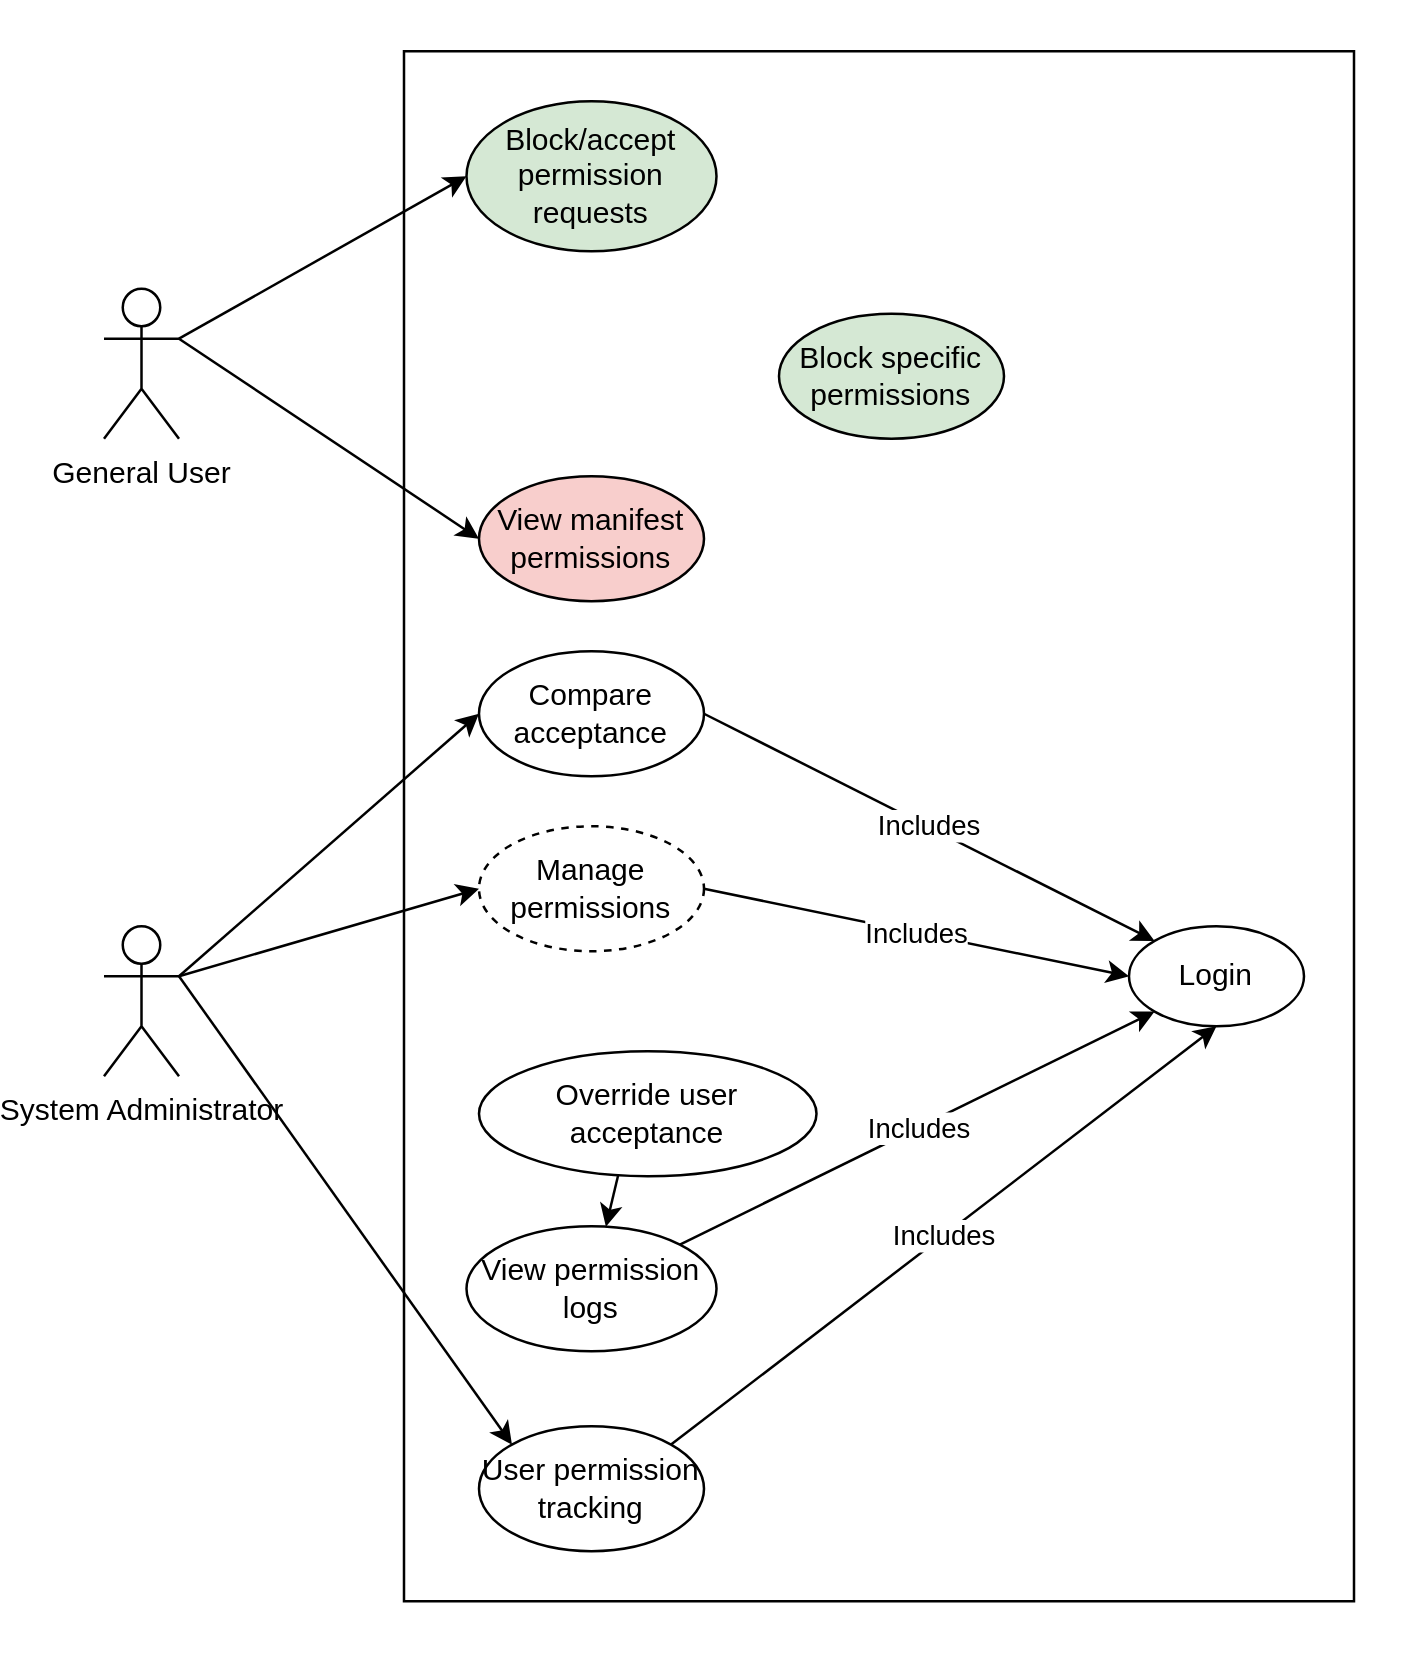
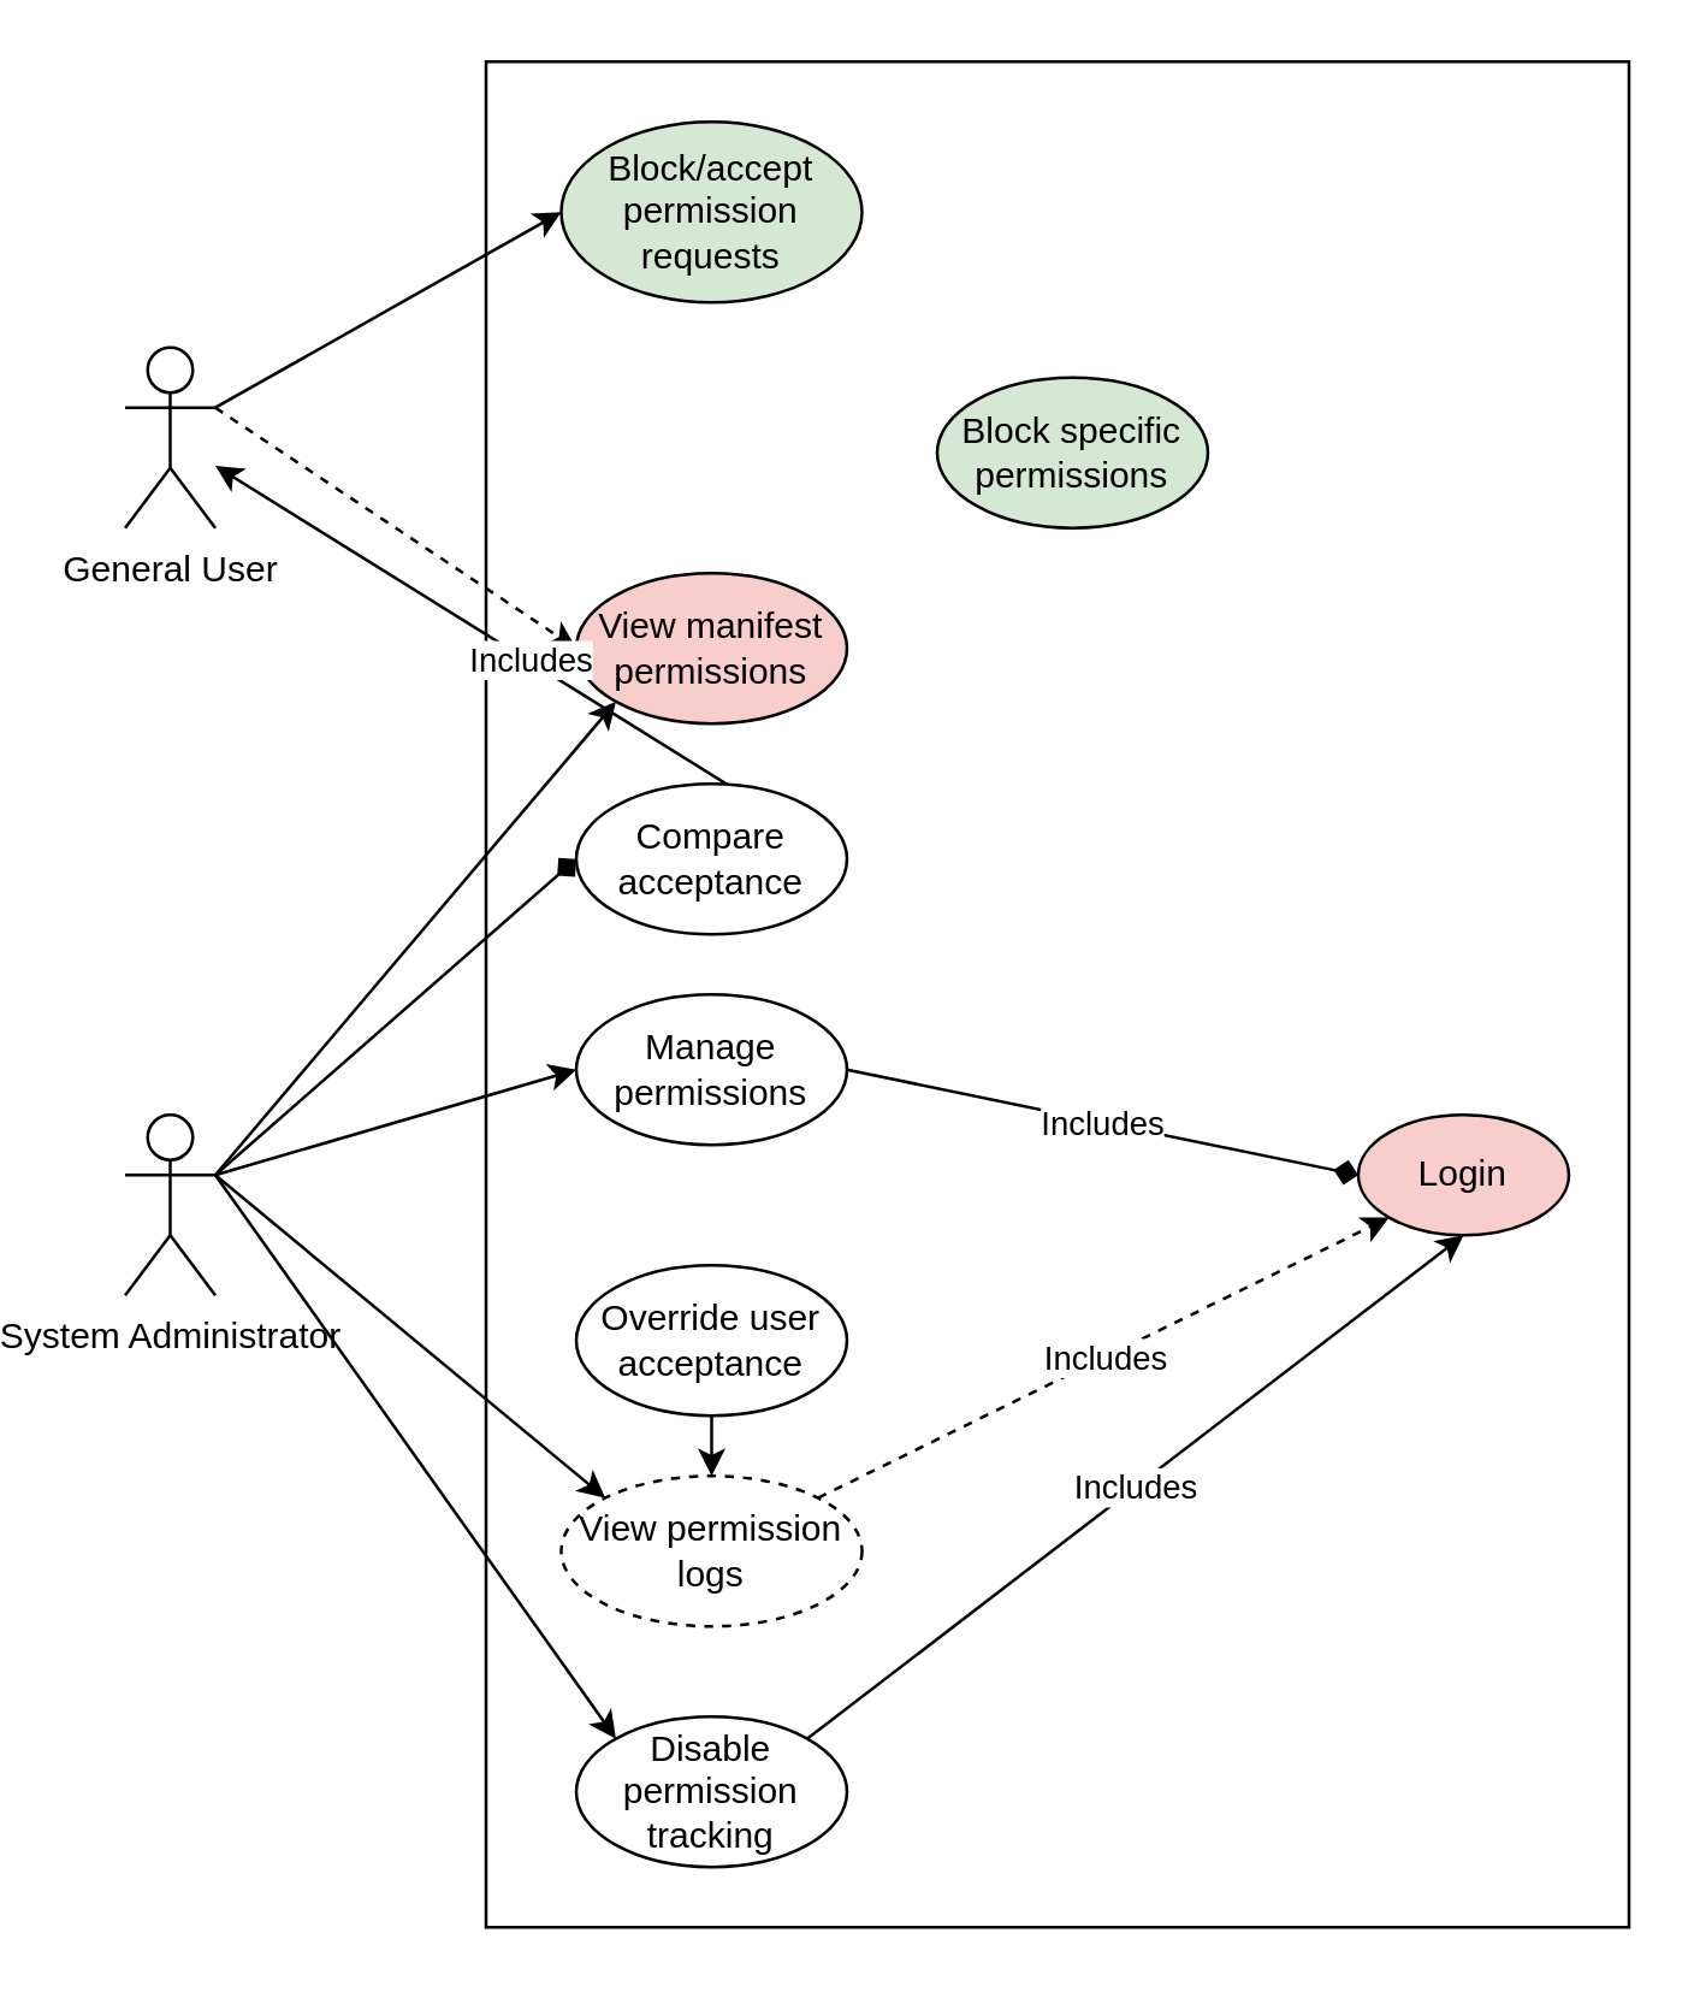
- <mxCell id="3" style="edgeStyle=none;rounded=0;orthogonalLoop=1;jettySize=auto;html=1;exitX=1;exitY=0.333;exitDx=0;exitDy=0;exitPerimeter=0;entryX=0;entryY=0.5;entryDx=0;entryDy=0;" parent="1" source="5" target="14" edge="1"><mxGeometry relative="1" as="geometry" /></mxCell>
+ <mxCell id="3" style="edgeStyle=none;rounded=0;orthogonalLoop=1;jettySize=auto;html=1;exitX=1;exitY=0.333;exitDx=0;exitDy=0;exitPerimeter=0;entryX=0;entryY=0.5;entryDx=0;entryDy=0;dashed=1;" parent="1" source="5" target="14" edge="1"><mxGeometry relative="1" as="geometry" /></mxCell>
- <mxCell id="8" style="edgeStyle=none;rounded=0;orthogonalLoop=1;jettySize=auto;html=1;exitX=1;exitY=0.333;exitDx=0;exitDy=0;exitPerimeter=0;entryX=0;entryY=0.5;entryDx=0;entryDy=0;" parent="1" source="11" target="18" edge="1"><mxGeometry relative="1" as="geometry" /></mxCell>
+ <mxCell id="8" style="edgeStyle=none;rounded=0;orthogonalLoop=1;jettySize=auto;html=1;exitX=1;exitY=0.333;exitDx=0;exitDy=0;exitPerimeter=0;entryX=0;entryY=0.5;entryDx=0;entryDy=0;endArrow=diamond;" parent="1" source="11" target="18" edge="1"><mxGeometry relative="1" as="geometry" /></mxCell>
- <mxCell id="17" value="Includes" style="edgeStyle=none;rounded=0;orthogonalLoop=1;jettySize=auto;html=1;exitX=1;exitY=0.5;exitDx=0;exitDy=0;entryX=0;entryY=0;entryDx=0;entryDy=0;" parent="1" source="18" target="19" edge="1"><mxGeometry relative="1" as="geometry" /></mxCell>
+ <mxCell id="17" value="Includes" style="edgeStyle=none;rounded=0;orthogonalLoop=1;jettySize=auto;html=1;exitX=1;exitY=0.5;exitDx=0;exitDy=0;" parent="1" source="18" target="5" edge="1"><mxGeometry relative="1" as="geometry" /></mxCell>
+ <mxCell id="7" style="edgeStyle=none;rounded=0;orthogonalLoop=1;jettySize=auto;html=1;exitX=1;exitY=0.333;exitDx=0;exitDy=0;exitPerimeter=0;entryX=0;entryY=1;entryDx=0;entryDy=0;" parent="1" source="11" target="14" edge="1"><mxGeometry relative="1" as="geometry" /></mxCell>
- <mxCell id="13" value="Manage permissions" style="ellipse;whiteSpace=wrap;html=1;dashed=1;" parent="1" vertex="1"><mxGeometry x="170" y="330" width="90" height="50" as="geometry" /></mxCell>
+ <mxCell id="13" value="Manage permissions" style="ellipse;whiteSpace=wrap;html=1;" parent="1" vertex="1"><mxGeometry x="170" y="330" width="90" height="50" as="geometry" /></mxCell>
- <mxCell id="12" value="Includes" style="edgeStyle=none;rounded=0;orthogonalLoop=1;jettySize=auto;html=1;exitX=1;exitY=0.5;exitDx=0;exitDy=0;entryX=0;entryY=0.5;entryDx=0;entryDy=0;" parent="1" source="13" target="19" edge="1"><mxGeometry relative="1" as="geometry" /></mxCell>
+ <mxCell id="12" value="Includes" style="edgeStyle=none;rounded=0;orthogonalLoop=1;jettySize=auto;html=1;exitX=1;exitY=0.5;exitDx=0;exitDy=0;entryX=0;entryY=0.5;entryDx=0;entryDy=0;endArrow=diamond;" parent="1" source="13" target="19" edge="1"><mxGeometry relative="1" as="geometry" /></mxCell>
- <mxCell id="19" value="Login" style="ellipse;whiteSpace=wrap;html=1;" parent="1" vertex="1"><mxGeometry x="430" y="370" width="70" height="40" as="geometry" /></mxCell>
+ <mxCell id="19" value="Login" style="ellipse;whiteSpace=wrap;html=1;fillColor=#f8cecc;" parent="1" vertex="1"><mxGeometry x="430" y="370" width="70" height="40" as="geometry" /></mxCell>
+ <mxCell id="9" style="edgeStyle=none;rounded=0;orthogonalLoop=1;jettySize=auto;html=1;exitX=1;exitY=0.333;exitDx=0;exitDy=0;exitPerimeter=0;entryX=0;entryY=0;entryDx=0;entryDy=0;" parent="1" source="11" target="16" edge="1"><mxGeometry relative="1" as="geometry" /></mxCell>
- <mxCell id="21" value="Override user acceptance" style="ellipse;whiteSpace=wrap;html=1;" parent="1" vertex="1"><mxGeometry x="170" y="420" width="135" height="50" as="geometry" /></mxCell>
+ <mxCell id="21" value="Override user acceptance" style="ellipse;whiteSpace=wrap;html=1;" parent="1" vertex="1"><mxGeometry x="170" y="420" width="90" height="50" as="geometry" /></mxCell>
- <mxCell id="15" value="Includes" style="edgeStyle=none;rounded=0;orthogonalLoop=1;jettySize=auto;html=1;exitX=1;exitY=0;exitDx=0;exitDy=0;entryX=0;entryY=1;entryDx=0;entryDy=0;" parent="1" source="16" target="19" edge="1"><mxGeometry relative="1" as="geometry" /></mxCell>
+ <mxCell id="15" value="Includes" style="edgeStyle=none;rounded=0;orthogonalLoop=1;jettySize=auto;html=1;exitX=1;exitY=0;exitDx=0;exitDy=0;entryX=0;entryY=1;entryDx=0;entryDy=0;dashed=1;" parent="1" source="16" target="19" edge="1"><mxGeometry relative="1" as="geometry" /></mxCell>
- <mxCell id="16" value="View permission logs" style="ellipse;whiteSpace=wrap;html=1;" parent="1" vertex="1"><mxGeometry x="165" y="490" width="100" height="50" as="geometry" /></mxCell>
+ <mxCell id="16" value="View permission logs" style="ellipse;whiteSpace=wrap;html=1;dashed=1;" parent="1" vertex="1"><mxGeometry x="165" y="490" width="100" height="50" as="geometry" /></mxCell>
- <mxCell id="23" value="User permission tracking" style="ellipse;whiteSpace=wrap;html=1;" parent="1" vertex="1"><mxGeometry x="170" y="570" width="90" height="50" as="geometry" /></mxCell>
+ <mxCell id="23" value="Disable permission tracking" style="ellipse;whiteSpace=wrap;html=1;" parent="1" vertex="1"><mxGeometry x="170" y="570" width="90" height="50" as="geometry" /></mxCell>
